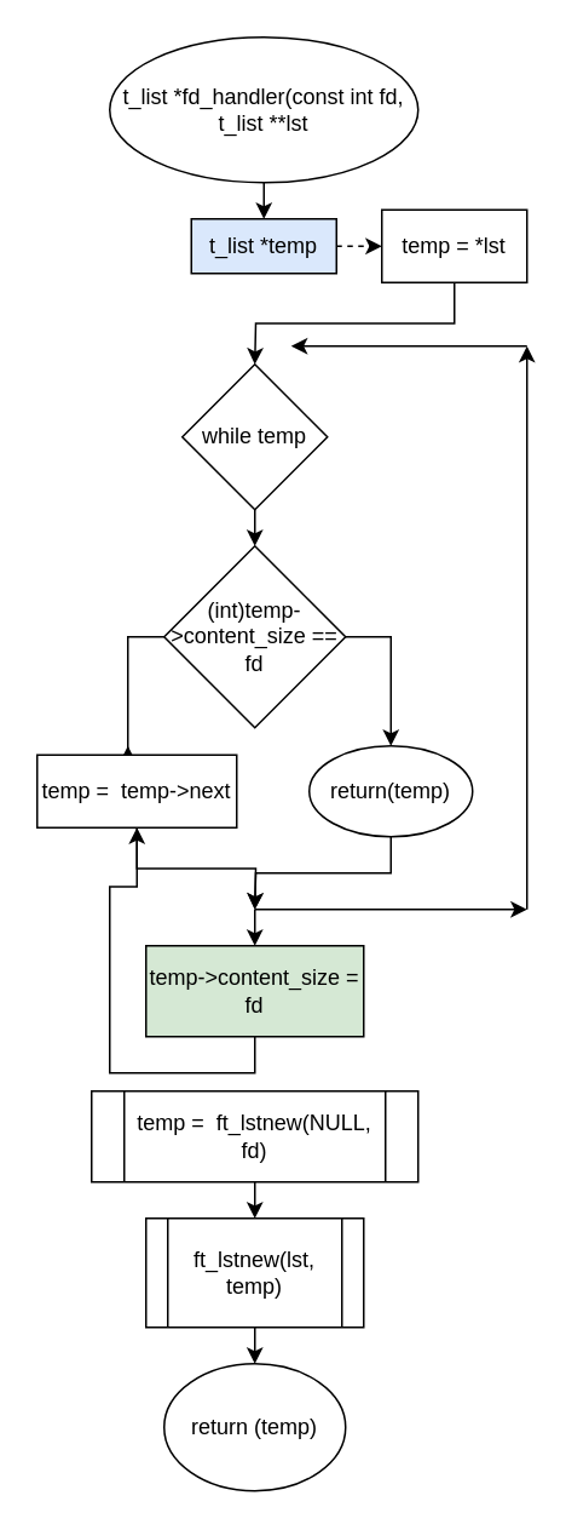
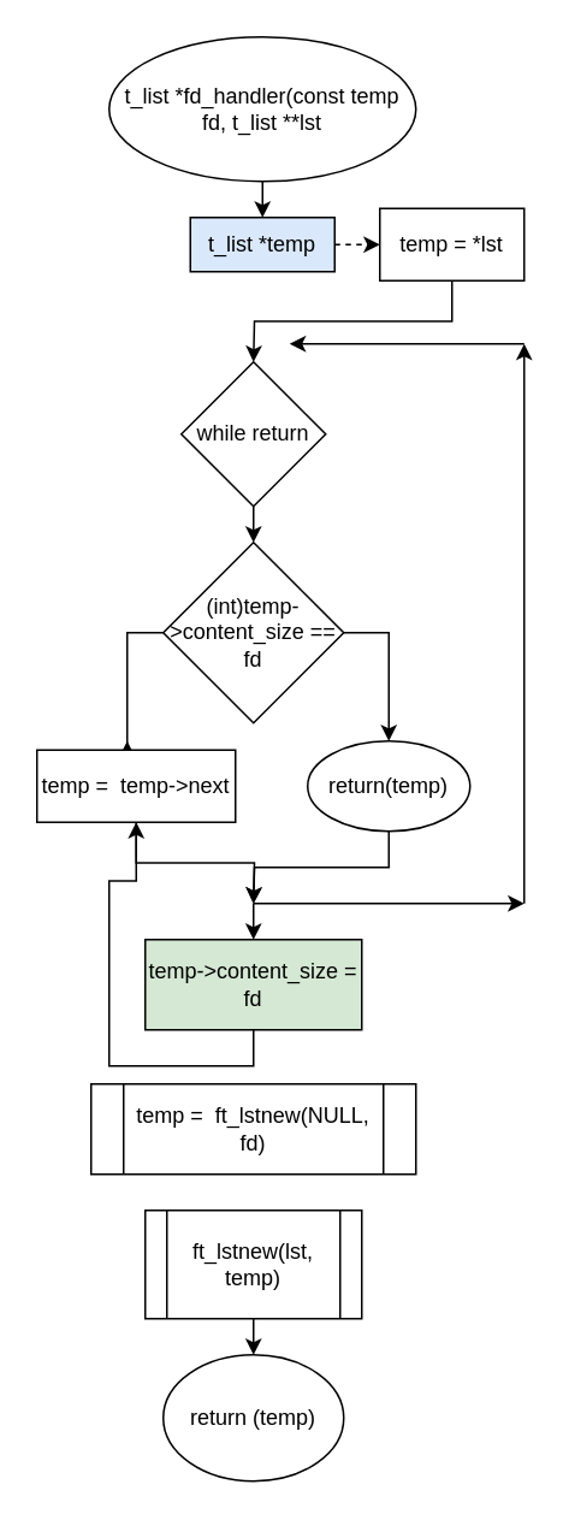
- <mxCell id="3" value="t_list *fd_handler(const int fd, t_list **lst" style="ellipse;whiteSpace=wrap;html=1;" vertex="1" parent="1"><mxGeometry x="60" y="20" width="170" height="80" as="geometry" /></mxCell>
+ <mxCell id="3" value="t_list *fd_handler(const temp fd, t_list **lst" style="ellipse;whiteSpace=wrap;html=1;" vertex="1" parent="1"><mxGeometry x="60" y="20" width="170" height="80" as="geometry" /></mxCell>
- <mxCell id="7" value="while temp" style="rhombus;whiteSpace=wrap;html=1;" vertex="1" parent="1"><mxGeometry x="100" y="200" width="80" height="80" as="geometry" /></mxCell>
+ <mxCell id="7" value="while return" style="rhombus;whiteSpace=wrap;html=1;" vertex="1" parent="1"><mxGeometry x="100" y="200" width="80" height="80" as="geometry" /></mxCell>
- <mxCell id="22" style="edgeStyle=orthogonalEdgeStyle;rounded=0;orthogonalLoop=1;jettySize=auto;html=1;exitX=0.5;exitY=1;exitDx=0;exitDy=0;entryX=0.5;entryY=0;entryDx=0;entryDy=0;" edge="1" parent="1" source="23" target="25"><mxGeometry relative="1" as="geometry" /></mxCell>
